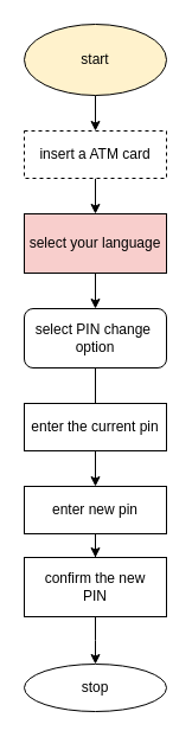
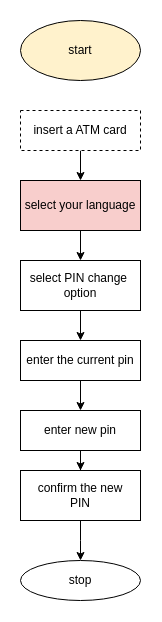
- <mxCell id="2" value="" style="edgeStyle=orthogonalEdgeStyle;rounded=0;orthogonalLoop=1;jettySize=auto;html=1;" edge="1" parent="1" source="3" target="5"><mxGeometry relative="1" as="geometry" /></mxCell>
- <mxCell id="9" value="select PIN change&amp;nbsp;&lt;br&gt;option" style="whiteSpace=wrap;html=1;rounded=1;" vertex="1" parent="1"><mxGeometry x="20" y="260" width="120" height="50" as="geometry" /></mxCell>
+ <mxCell id="9" value="select PIN change&amp;nbsp;&lt;br&gt;option" style="whiteSpace=wrap;html=1;" vertex="1" parent="1"><mxGeometry x="20" y="260" width="120" height="50" as="geometry" /></mxCell>
- <mxCell id="8" value="" style="edgeStyle=orthogonalEdgeStyle;rounded=0;orthogonalLoop=1;jettySize=auto;html=1;endArrow=none;" edge="1" parent="1" source="9" target="11"><mxGeometry relative="1" as="geometry" /></mxCell>
+ <mxCell id="8" value="" style="edgeStyle=orthogonalEdgeStyle;rounded=0;orthogonalLoop=1;jettySize=auto;html=1;" edge="1" parent="1" source="9" target="11"><mxGeometry relative="1" as="geometry" /></mxCell>
